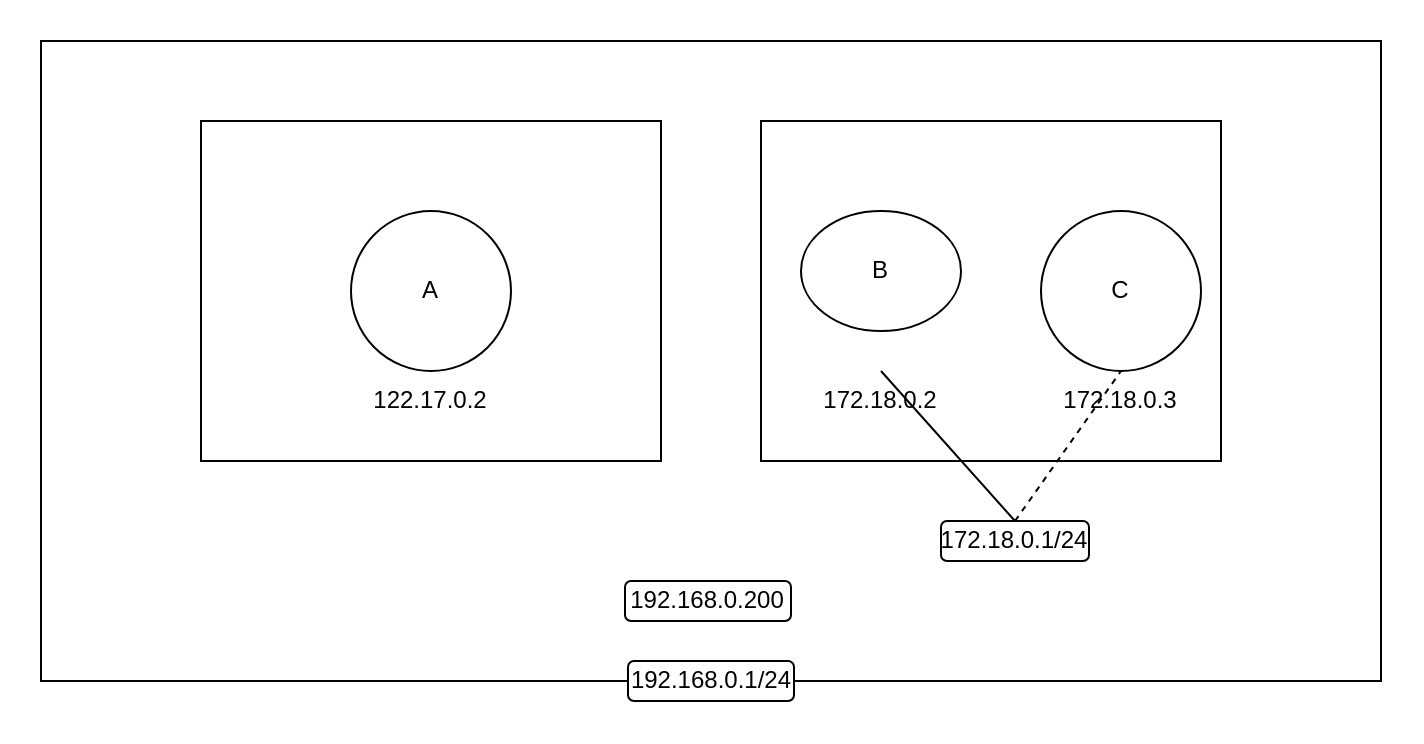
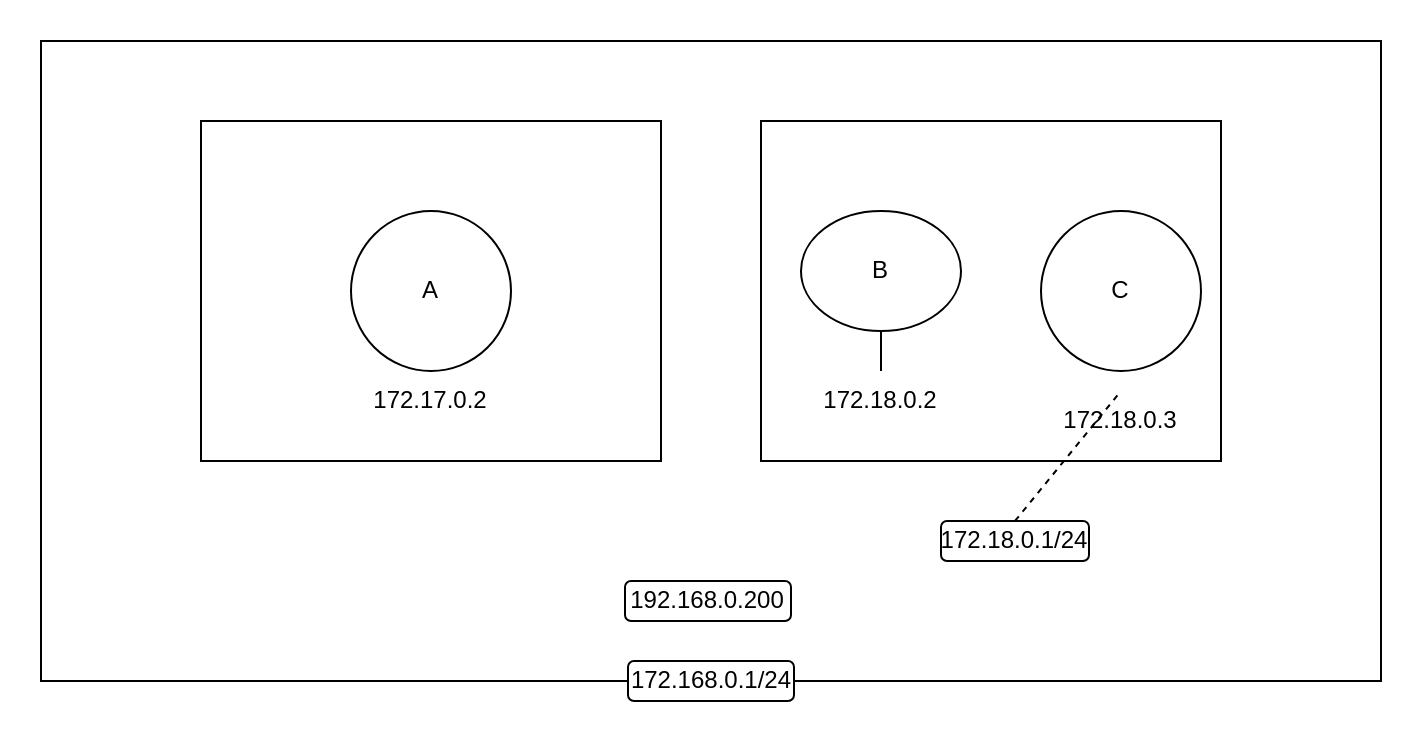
- <mxCell id="10" value="122.17.0.2" style="text;html=1;align=center;verticalAlign=middle;whiteSpace=wrap;rounded=0;" vertex="1" parent="1"><mxGeometry x="185" y="185" width="60" height="30" as="geometry" /></mxCell>
+ <mxCell id="10" value="172.17.0.2" style="text;html=1;align=center;verticalAlign=middle;whiteSpace=wrap;rounded=0;" vertex="1" parent="1"><mxGeometry x="185" y="185" width="60" height="30" as="geometry" /></mxCell>
- <mxCell id="12" value="172.18.0.3" style="text;html=1;align=center;verticalAlign=middle;whiteSpace=wrap;rounded=0;" vertex="1" parent="1"><mxGeometry x="530" y="185" width="60" height="30" as="geometry" /></mxCell>
+ <mxCell id="12" value="172.18.0.3" style="text;html=1;align=center;verticalAlign=middle;whiteSpace=wrap;rounded=0;" vertex="1" parent="1"><mxGeometry x="530" y="195" width="60" height="30" as="geometry" /></mxCell>
- <mxCell id="13" value="" style="endArrow=none;html=1;rounded=0;exitX=0.5;exitY=0;exitDx=0;exitDy=0;entryX=0.5;entryY=0;entryDx=0;entryDy=0;" edge="1" parent="1" source="11" target="7"><mxGeometry width="50" height="50" relative="1" as="geometry"><mxPoint x="410" y="255" as="sourcePoint" /><mxPoint x="410" y="330" as="targetPoint" /></mxGeometry></mxCell>
+ <mxCell id="13" value="" style="endArrow=none;html=1;rounded=0;exitX=0.5;exitY=0;exitDx=0;exitDy=0;" edge="1" parent="1" source="11" target="8"><mxGeometry width="50" height="50" relative="1" as="geometry"><mxPoint x="410" y="255" as="sourcePoint" /><mxPoint x="410" y="330" as="targetPoint" /></mxGeometry></mxCell>
- <mxCell id="15" value="192.168.0.1/24" style="rounded=1;whiteSpace=wrap;html=1;" vertex="1" parent="1"><mxGeometry x="313.5" y="330" width="83" height="20" as="geometry" /></mxCell>
+ <mxCell id="15" value="172.168.0.1/24" style="rounded=1;whiteSpace=wrap;html=1;" vertex="1" parent="1"><mxGeometry x="313.5" y="330" width="83" height="20" as="geometry" /></mxCell>
